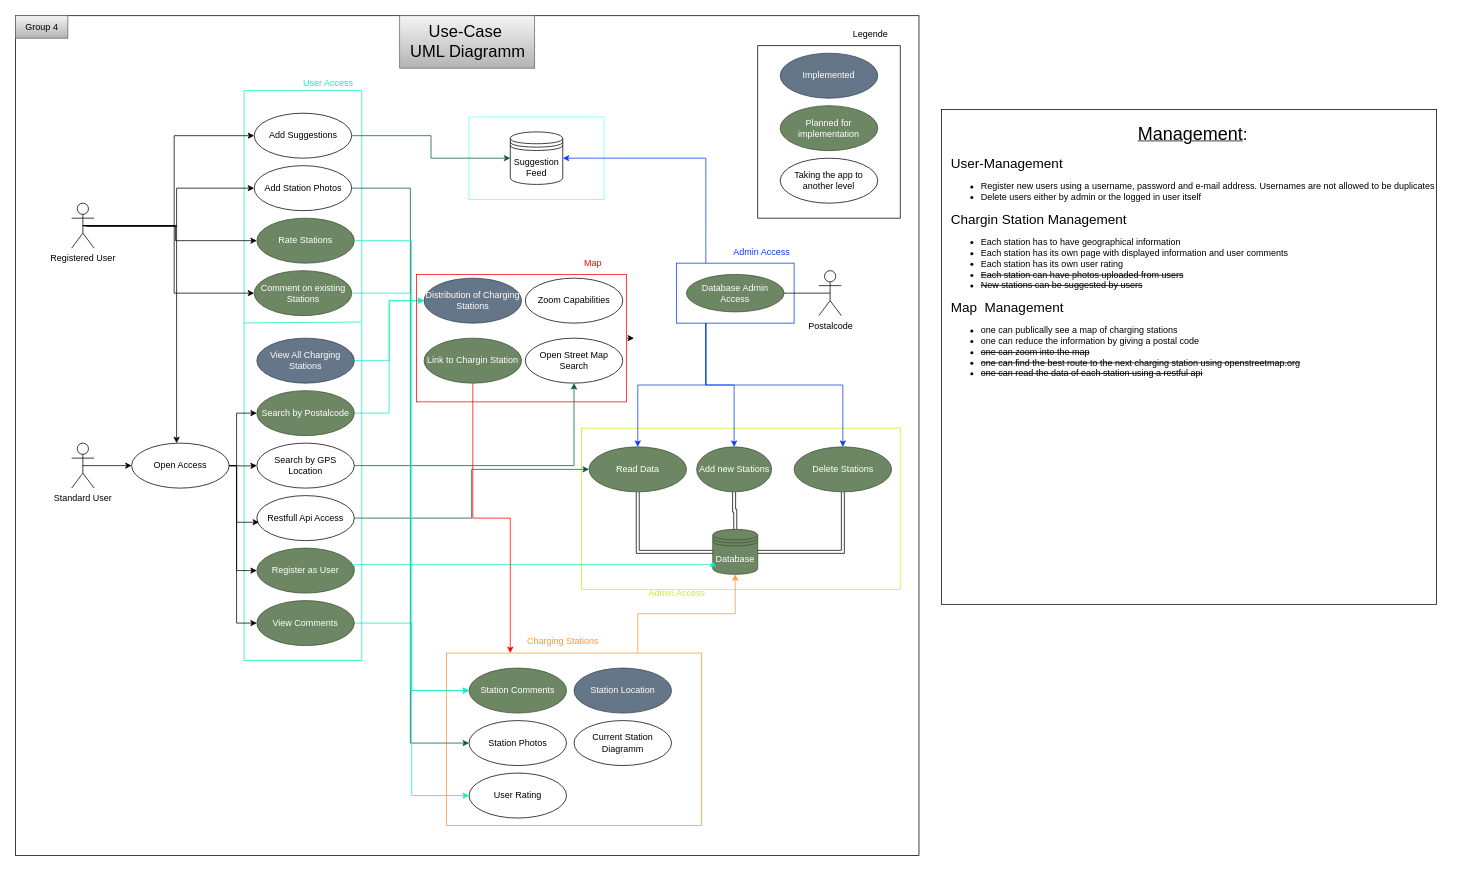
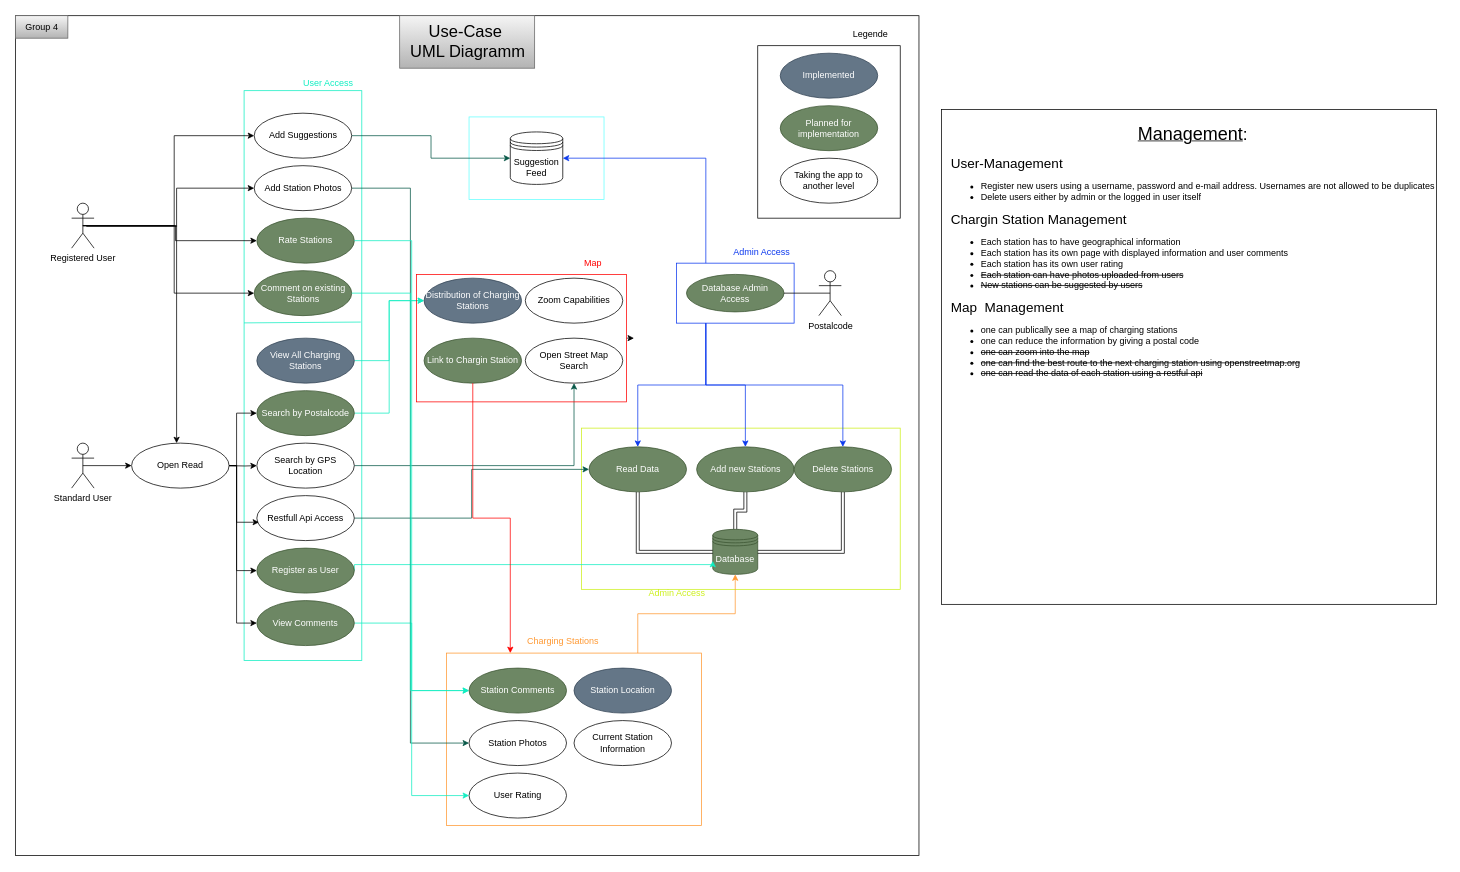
- <mxCell id="42" value="Open Access" style="ellipse;whiteSpace=wrap;html=1;" parent="1" vertex="1"><mxGeometry x="175" y="590" width="130" height="60" as="geometry" /></mxCell>
+ <mxCell id="42" value="Open Read" style="ellipse;whiteSpace=wrap;html=1;" parent="1" vertex="1"><mxGeometry x="175" y="590" width="130" height="60" as="geometry" /></mxCell>
- <mxCell id="21" value="Add new Stations" style="ellipse;whiteSpace=wrap;html=1;fillColor=#6d8764;fontColor=#ffffff;strokeColor=#3A5431;" parent="1" vertex="1"><mxGeometry x="928.5" y="595" width="100" height="60" as="geometry" /></mxCell>
+ <mxCell id="21" value="Add new Stations" style="ellipse;whiteSpace=wrap;html=1;fillColor=#6d8764;fontColor=#ffffff;strokeColor=#3A5431;" parent="1" vertex="1"><mxGeometry x="928.5" y="595" width="130" height="60" as="geometry" /></mxCell>
- <mxCell id="54" value="Current Station Diagramm" style="ellipse;whiteSpace=wrap;html=1;" vertex="1" parent="1"><mxGeometry x="765" y="960" width="130" height="60" as="geometry" /></mxCell>
+ <mxCell id="54" value="Current Station Information" style="ellipse;whiteSpace=wrap;html=1;" vertex="1" parent="1"><mxGeometry x="765" y="960" width="130" height="60" as="geometry" /></mxCell>
